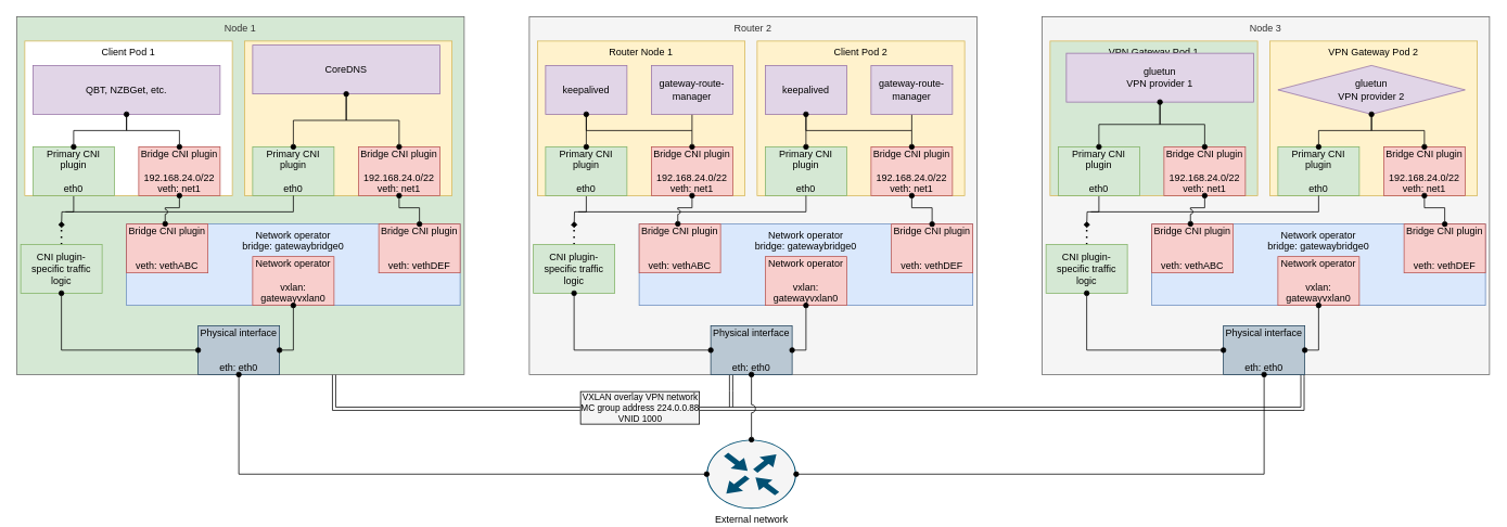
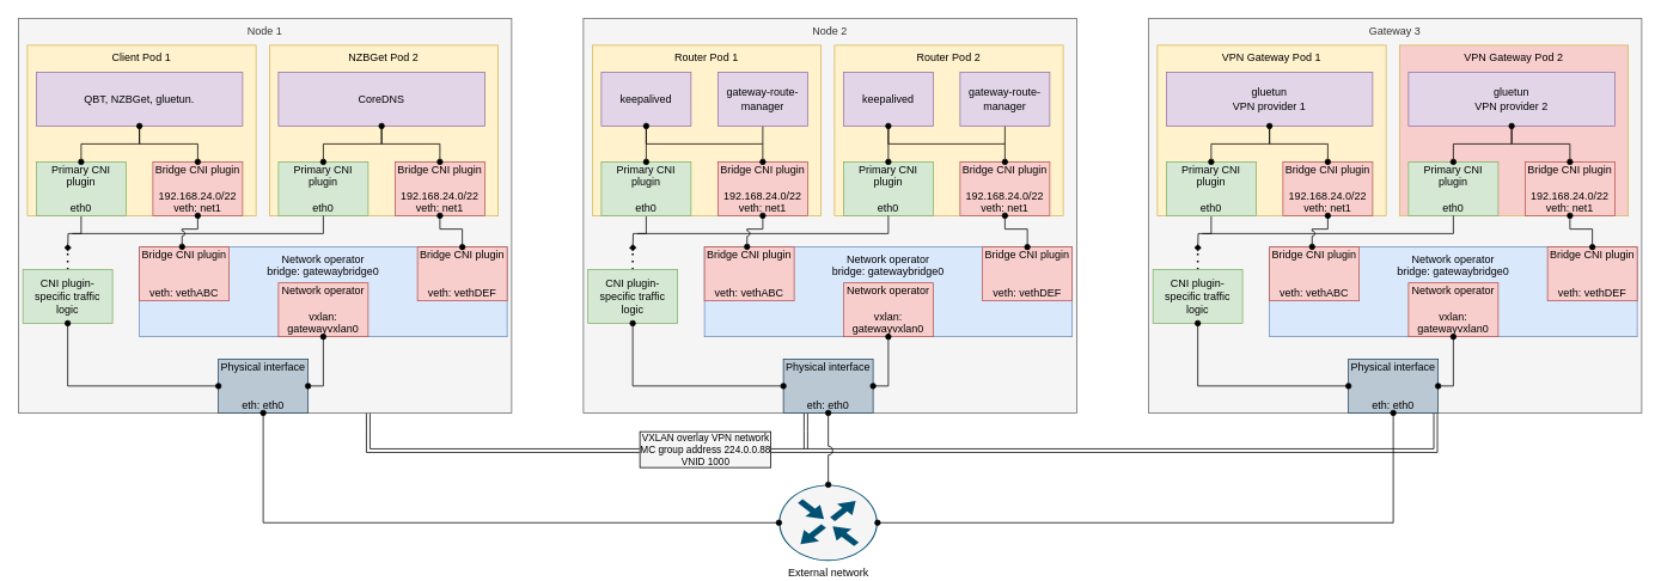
- <mxCell id="36" value="Router 2" style="rounded=0;whiteSpace=wrap;html=1;verticalAlign=top;fillColor=#f5f5f5;fontColor=#333333;strokeColor=#666666;" parent="34" vertex="1"><mxGeometry width="550" height="440" as="geometry" /></mxCell>
+ <mxCell id="36" value="Node 2" style="rounded=0;whiteSpace=wrap;html=1;verticalAlign=top;fillColor=#f5f5f5;fontColor=#333333;strokeColor=#666666;" parent="34" vertex="1"><mxGeometry width="550" height="440" as="geometry" /></mxCell>
- <mxCell id="69" value="Node 3" style="rounded=0;whiteSpace=wrap;html=1;verticalAlign=top;fillColor=#f5f5f5;fontColor=#333333;strokeColor=#666666;" parent="68" vertex="1"><mxGeometry width="550" height="440" as="geometry" /></mxCell>
+ <mxCell id="69" value="Gateway 3" style="rounded=0;whiteSpace=wrap;html=1;verticalAlign=top;fillColor=#f5f5f5;fontColor=#333333;strokeColor=#666666;" parent="68" vertex="1"><mxGeometry width="550" height="440" as="geometry" /></mxCell>
- <mxCell id="47" value="Router Node 1" style="rounded=0;whiteSpace=wrap;html=1;verticalAlign=top;fillColor=#fff2cc;strokeColor=#d6b656;" parent="46" vertex="1"><mxGeometry width="255" height="190" as="geometry" /></mxCell>
+ <mxCell id="47" value="Router Pod 1" style="rounded=0;whiteSpace=wrap;html=1;verticalAlign=top;fillColor=#fff2cc;strokeColor=#d6b656;" parent="46" vertex="1"><mxGeometry width="255" height="190" as="geometry" /></mxCell>
- <mxCell id="57" value="Client Pod 2" style="rounded=0;whiteSpace=wrap;html=1;verticalAlign=top;fillColor=#fff2cc;strokeColor=#d6b656;" parent="56" vertex="1"><mxGeometry width="255" height="190" as="geometry" /></mxCell>
+ <mxCell id="57" value="Router Pod 2" style="rounded=0;whiteSpace=wrap;html=1;verticalAlign=top;fillColor=#fff2cc;strokeColor=#d6b656;" parent="56" vertex="1"><mxGeometry width="255" height="190" as="geometry" /></mxCell>
- <mxCell id="27" value="CoreDNS" style="rounded=0;whiteSpace=wrap;html=1;fillColor=#e1d5e7;strokeColor=#9673a6;" parent="23" vertex="1"><mxGeometry x="10" y="5" width="230" height="60" as="geometry" /></mxCell>
+ <mxCell id="27" value="CoreDNS" style="rounded=0;whiteSpace=wrap;html=1;fillColor=#e1d5e7;strokeColor=#9673a6;" parent="23" vertex="1"><mxGeometry x="10" y="30" width="230" height="60" as="geometry" /></mxCell>
- <mxCell id="83" value="gluetun&lt;br&gt;VPN provider 1" style="rounded=0;whiteSpace=wrap;html=1;fillColor=#e1d5e7;strokeColor=#9673a6;" parent="79" vertex="1"><mxGeometry x="20" y="15" width="230" height="60" as="geometry" /></mxCell>
+ <mxCell id="83" value="gluetun&lt;br&gt;VPN provider 1" style="rounded=0;whiteSpace=wrap;html=1;fillColor=#e1d5e7;strokeColor=#9673a6;" parent="79" vertex="1"><mxGeometry x="10" y="30" width="230" height="60" as="geometry" /></mxCell>
- <mxCell id="20" value="QBT, NZBGet, etc." style="rounded=0;whiteSpace=wrap;html=1;fillColor=#e1d5e7;strokeColor=#9673a6;" parent="16" vertex="1"><mxGeometry x="10" y="30" width="230" height="60" as="geometry" /></mxCell>
+ <mxCell id="20" value="QBT, NZBGet, gluetun." style="rounded=0;whiteSpace=wrap;html=1;fillColor=#e1d5e7;strokeColor=#9673a6;" parent="16" vertex="1"><mxGeometry x="10" y="30" width="230" height="60" as="geometry" /></mxCell>
- <mxCell id="90" value="gluetun&lt;br&gt;VPN provider 2" style="rhombus;whiteSpace=wrap;html=1;fillColor=#e1d5e7;strokeColor=#9673a6;" parent="86" vertex="1"><mxGeometry x="10" y="30" width="230" height="60" as="geometry" /></mxCell>
+ <mxCell id="90" value="gluetun&lt;br&gt;VPN provider 2" style="rounded=0;whiteSpace=wrap;html=1;fillColor=#e1d5e7;strokeColor=#9673a6;" parent="86" vertex="1"><mxGeometry x="10" y="30" width="230" height="60" as="geometry" /></mxCell>
- <mxCell id="17" value="Client Pod 1" style="rounded=0;whiteSpace=wrap;html=1;verticalAlign=top;fillColor=#ffffff;strokeColor=#d6b656;" parent="16" vertex="1"><mxGeometry width="255" height="190" as="geometry" /></mxCell>
+ <mxCell id="17" value="Client Pod 1" style="rounded=0;whiteSpace=wrap;html=1;verticalAlign=top;fillColor=#fff2cc;strokeColor=#d6b656;" parent="16" vertex="1"><mxGeometry width="255" height="190" as="geometry" /></mxCell>
- <mxCell id="80" value="VPN Gateway Pod 1" style="rounded=0;whiteSpace=wrap;html=1;verticalAlign=top;fillColor=#d5e8d4;strokeColor=#d6b656;" parent="79" vertex="1"><mxGeometry width="255" height="190" as="geometry" /></mxCell>
+ <mxCell id="80" value="VPN Gateway Pod 1" style="rounded=0;whiteSpace=wrap;html=1;verticalAlign=top;fillColor=#fff2cc;strokeColor=#d6b656;" parent="79" vertex="1"><mxGeometry width="255" height="190" as="geometry" /></mxCell>
- <mxCell id="87" value="VPN Gateway Pod 2" style="rounded=0;whiteSpace=wrap;html=1;verticalAlign=top;fillColor=#fff2cc;strokeColor=#d6b656;" parent="86" vertex="1"><mxGeometry width="255" height="190" as="geometry" /></mxCell>
+ <mxCell id="87" value="VPN Gateway Pod 2" style="rounded=0;whiteSpace=wrap;html=1;verticalAlign=top;fillColor=#f8cecc;strokeColor=#d6b656;" parent="86" vertex="1"><mxGeometry width="255" height="190" as="geometry" /></mxCell>
- <mxCell id="6" value="Node 1" style="rounded=0;whiteSpace=wrap;html=1;verticalAlign=top;fillColor=#d5e8d4;fontColor=#333333;strokeColor=#666666;" parent="5" vertex="1"><mxGeometry width="550" height="440" as="geometry" /></mxCell>
+ <mxCell id="6" value="Node 1" style="rounded=0;whiteSpace=wrap;html=1;verticalAlign=top;fillColor=#f5f5f5;fontColor=#333333;strokeColor=#666666;" parent="5" vertex="1"><mxGeometry width="550" height="440" as="geometry" /></mxCell>
